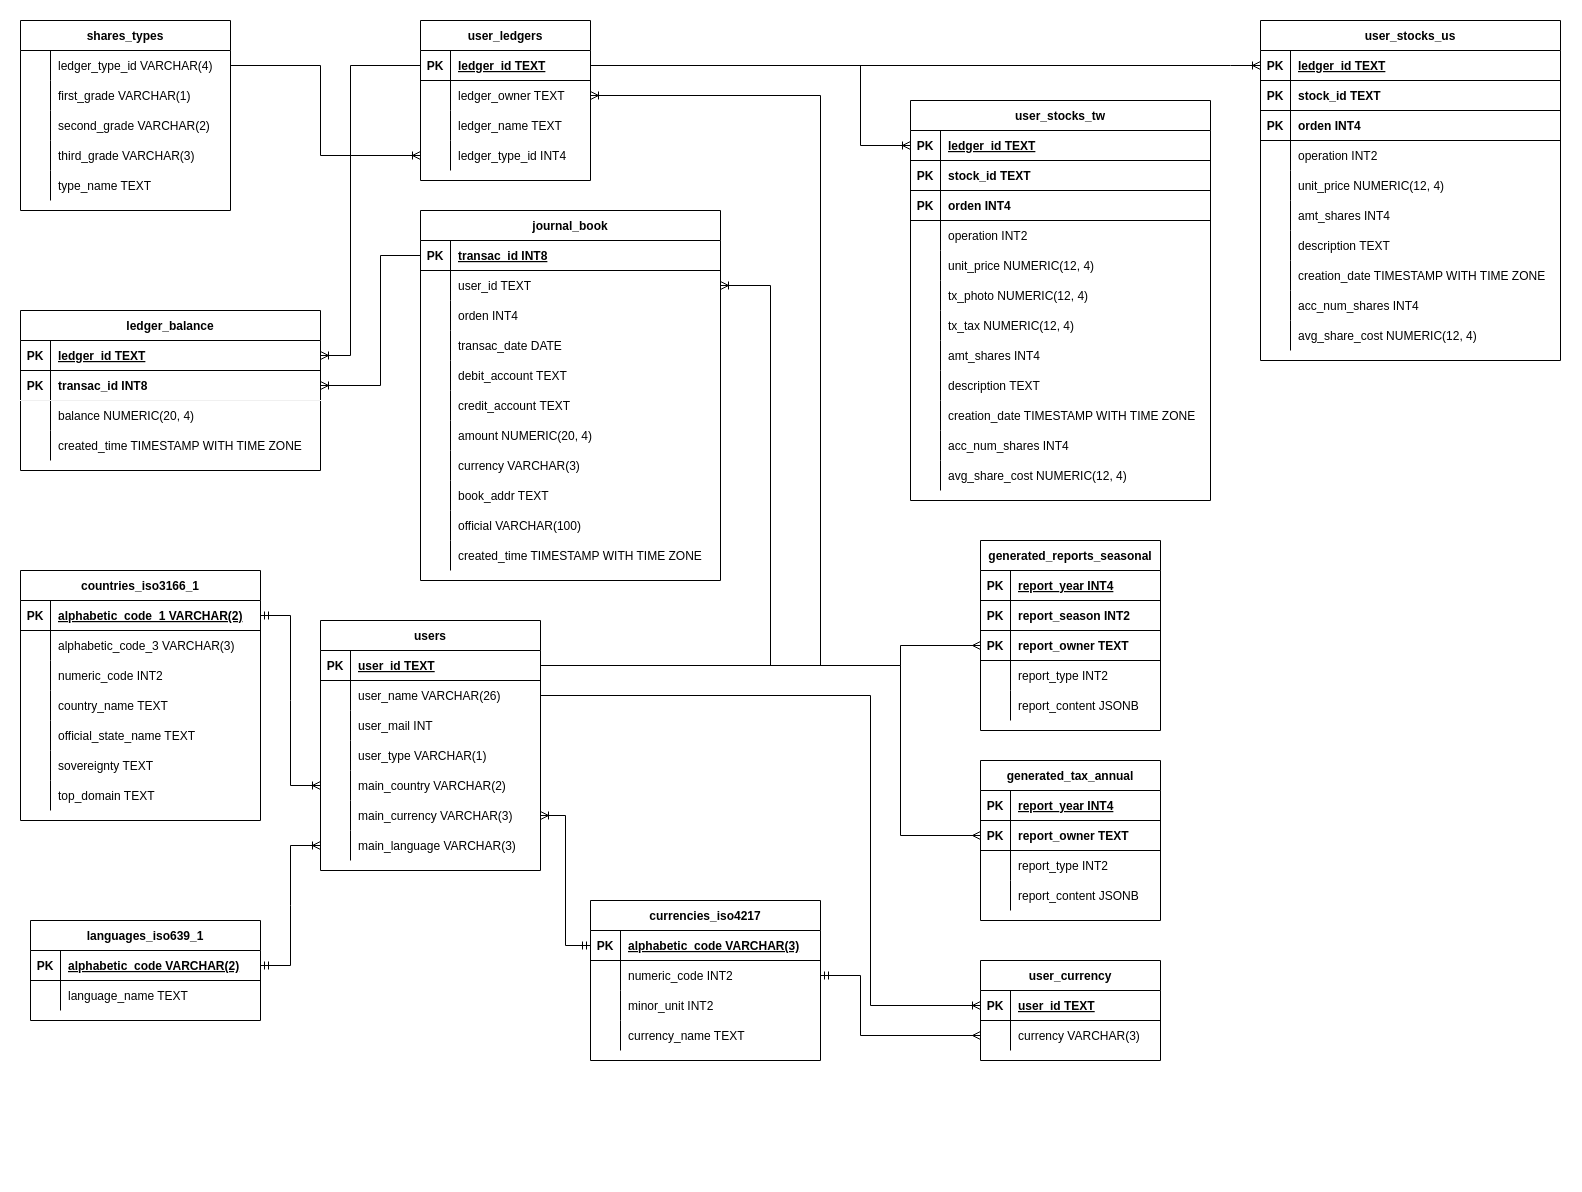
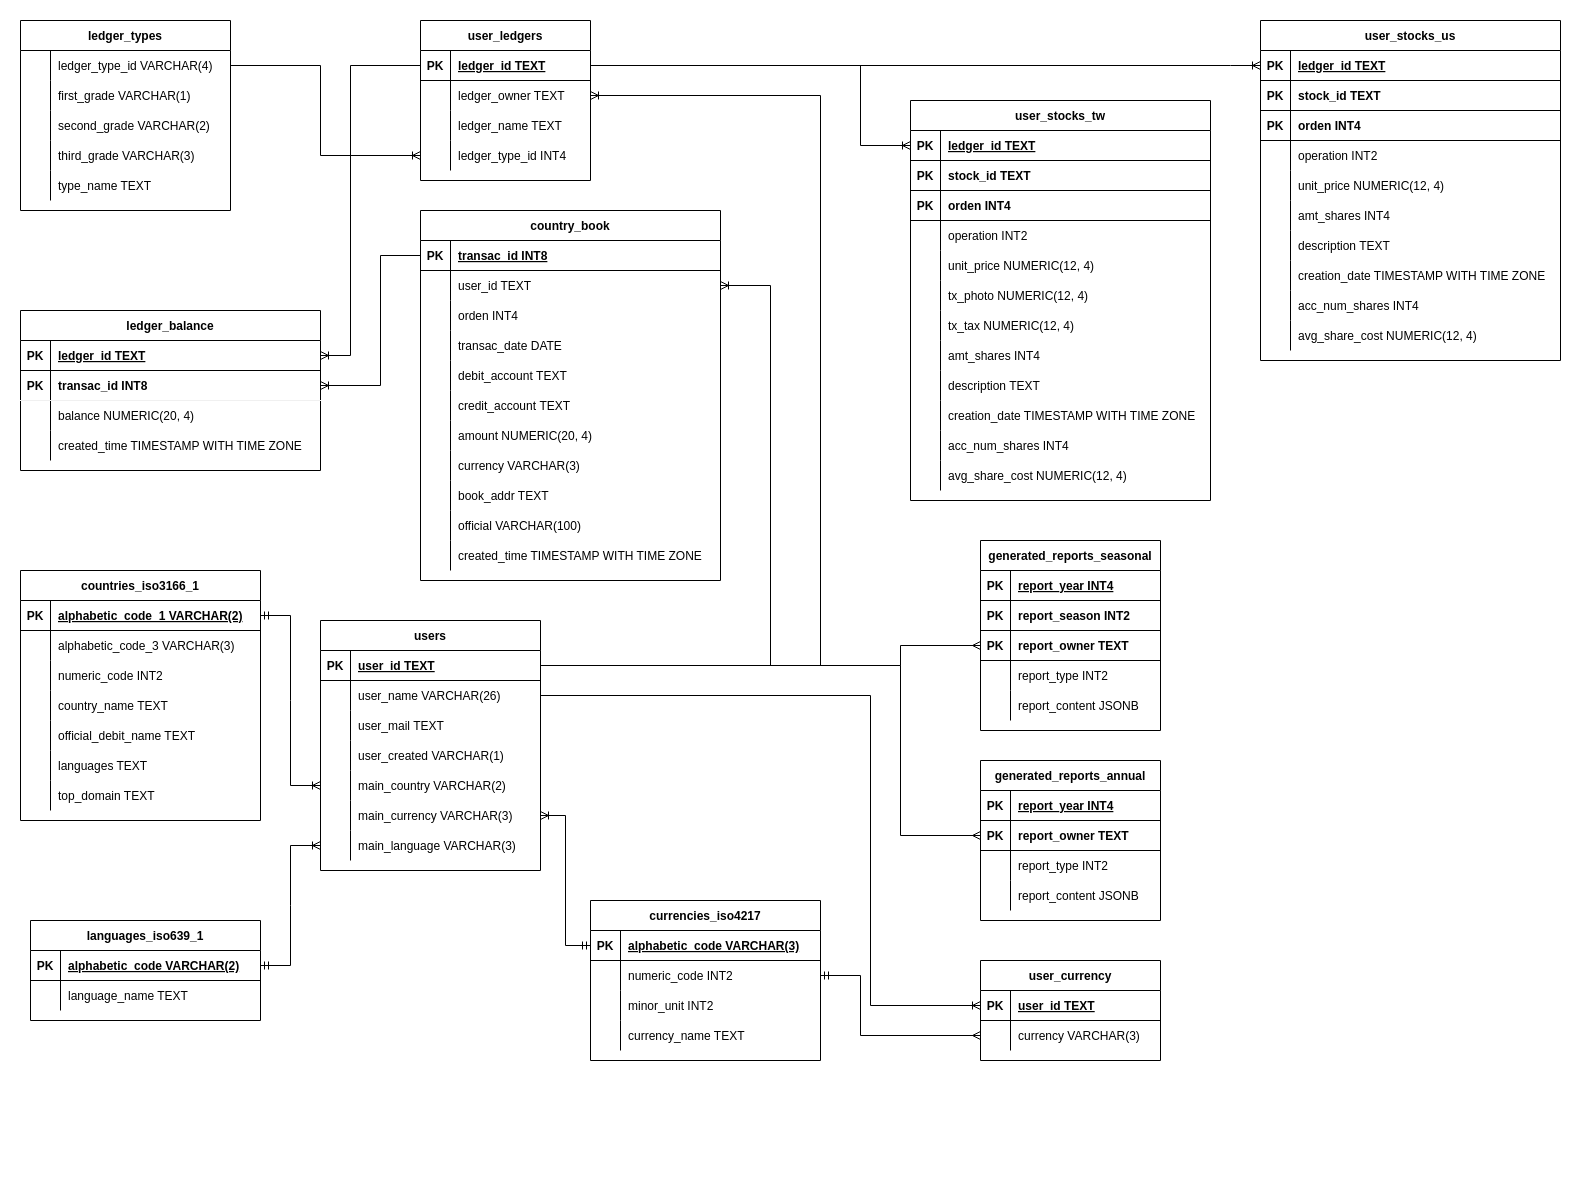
- <mxCell id="139" value="shares_types" style="shape=table;startSize=30;container=1;collapsible=1;childLayout=tableLayout;fixedRows=1;rowLines=0;fontStyle=1;align=center;resizeLast=1;" parent="1" vertex="1"><mxGeometry x="20" y="20" width="210" height="190" as="geometry" /></mxCell>
+ <mxCell id="139" value="ledger_types" style="shape=table;startSize=30;container=1;collapsible=1;childLayout=tableLayout;fixedRows=1;rowLines=0;fontStyle=1;align=center;resizeLast=1;" parent="1" vertex="1"><mxGeometry x="20" y="20" width="210" height="190" as="geometry" /></mxCell>
- <mxCell id="78" value="journal_book" style="shape=table;startSize=30;container=1;collapsible=1;childLayout=tableLayout;fixedRows=1;rowLines=0;fontStyle=1;align=center;resizeLast=1;" parent="1" vertex="1"><mxGeometry x="420" y="210" width="300" height="370" as="geometry" /></mxCell>
+ <mxCell id="78" value="country_book" style="shape=table;startSize=30;container=1;collapsible=1;childLayout=tableLayout;fixedRows=1;rowLines=0;fontStyle=1;align=center;resizeLast=1;" parent="1" vertex="1"><mxGeometry x="420" y="210" width="300" height="370" as="geometry" /></mxCell>
- <mxCell id="65" value="user_mail INT" style="shape=partialRectangle;overflow=hidden;connectable=0;fillColor=none;align=left;top=0;left=0;bottom=0;right=0;spacingLeft=6;" parent="63" vertex="1"><mxGeometry x="30" width="190" height="30" as="geometry"><mxRectangle width="190" height="30" as="alternateBounds" /></mxGeometry></mxCell>
+ <mxCell id="65" value="user_mail TEXT" style="shape=partialRectangle;overflow=hidden;connectable=0;fillColor=none;align=left;top=0;left=0;bottom=0;right=0;spacingLeft=6;" parent="63" vertex="1"><mxGeometry x="30" width="190" height="30" as="geometry"><mxRectangle width="190" height="30" as="alternateBounds" /></mxGeometry></mxCell>
- <mxCell id="24" value="official_state_name TEXT" style="shape=partialRectangle;overflow=hidden;connectable=0;fillColor=none;align=left;top=0;left=0;bottom=0;right=0;spacingLeft=6;" parent="22" vertex="1"><mxGeometry x="30" width="210" height="30" as="geometry"><mxRectangle width="210" height="30" as="alternateBounds" /></mxGeometry></mxCell>
+ <mxCell id="24" value="official_debit_name TEXT" style="shape=partialRectangle;overflow=hidden;connectable=0;fillColor=none;align=left;top=0;left=0;bottom=0;right=0;spacingLeft=6;" parent="22" vertex="1"><mxGeometry x="30" width="210" height="30" as="geometry"><mxRectangle width="210" height="30" as="alternateBounds" /></mxGeometry></mxCell>
- <mxCell id="68" value="user_type VARCHAR(1)" style="shape=partialRectangle;overflow=hidden;connectable=0;fillColor=none;align=left;top=0;left=0;bottom=0;right=0;spacingLeft=6;" parent="66" vertex="1"><mxGeometry x="30" width="190" height="30" as="geometry"><mxRectangle width="190" height="30" as="alternateBounds" /></mxGeometry></mxCell>
+ <mxCell id="68" value="user_created VARCHAR(1)" style="shape=partialRectangle;overflow=hidden;connectable=0;fillColor=none;align=left;top=0;left=0;bottom=0;right=0;spacingLeft=6;" parent="66" vertex="1"><mxGeometry x="30" width="190" height="30" as="geometry"><mxRectangle width="190" height="30" as="alternateBounds" /></mxGeometry></mxCell>
- <mxCell id="27" value="sovereignty         TEXT" style="shape=partialRectangle;overflow=hidden;connectable=0;fillColor=none;align=left;top=0;left=0;bottom=0;right=0;spacingLeft=6;" parent="25" vertex="1"><mxGeometry x="30" width="210" height="30" as="geometry"><mxRectangle width="210" height="30" as="alternateBounds" /></mxGeometry></mxCell>
+ <mxCell id="27" value="languages         TEXT" style="shape=partialRectangle;overflow=hidden;connectable=0;fillColor=none;align=left;top=0;left=0;bottom=0;right=0;spacingLeft=6;" parent="25" vertex="1"><mxGeometry x="30" width="210" height="30" as="geometry"><mxRectangle width="210" height="30" as="alternateBounds" /></mxGeometry></mxCell>
- <mxCell id="229" value="generated_tax_annual" style="shape=table;startSize=30;container=1;collapsible=1;childLayout=tableLayout;fixedRows=1;rowLines=0;fontStyle=1;align=center;resizeLast=1;" vertex="1" parent="1"><mxGeometry x="980" y="760" width="180" height="160" as="geometry" /></mxCell>
+ <mxCell id="229" value="generated_reports_annual" style="shape=table;startSize=30;container=1;collapsible=1;childLayout=tableLayout;fixedRows=1;rowLines=0;fontStyle=1;align=center;resizeLast=1;" vertex="1" parent="1"><mxGeometry x="980" y="760" width="180" height="160" as="geometry" /></mxCell>
